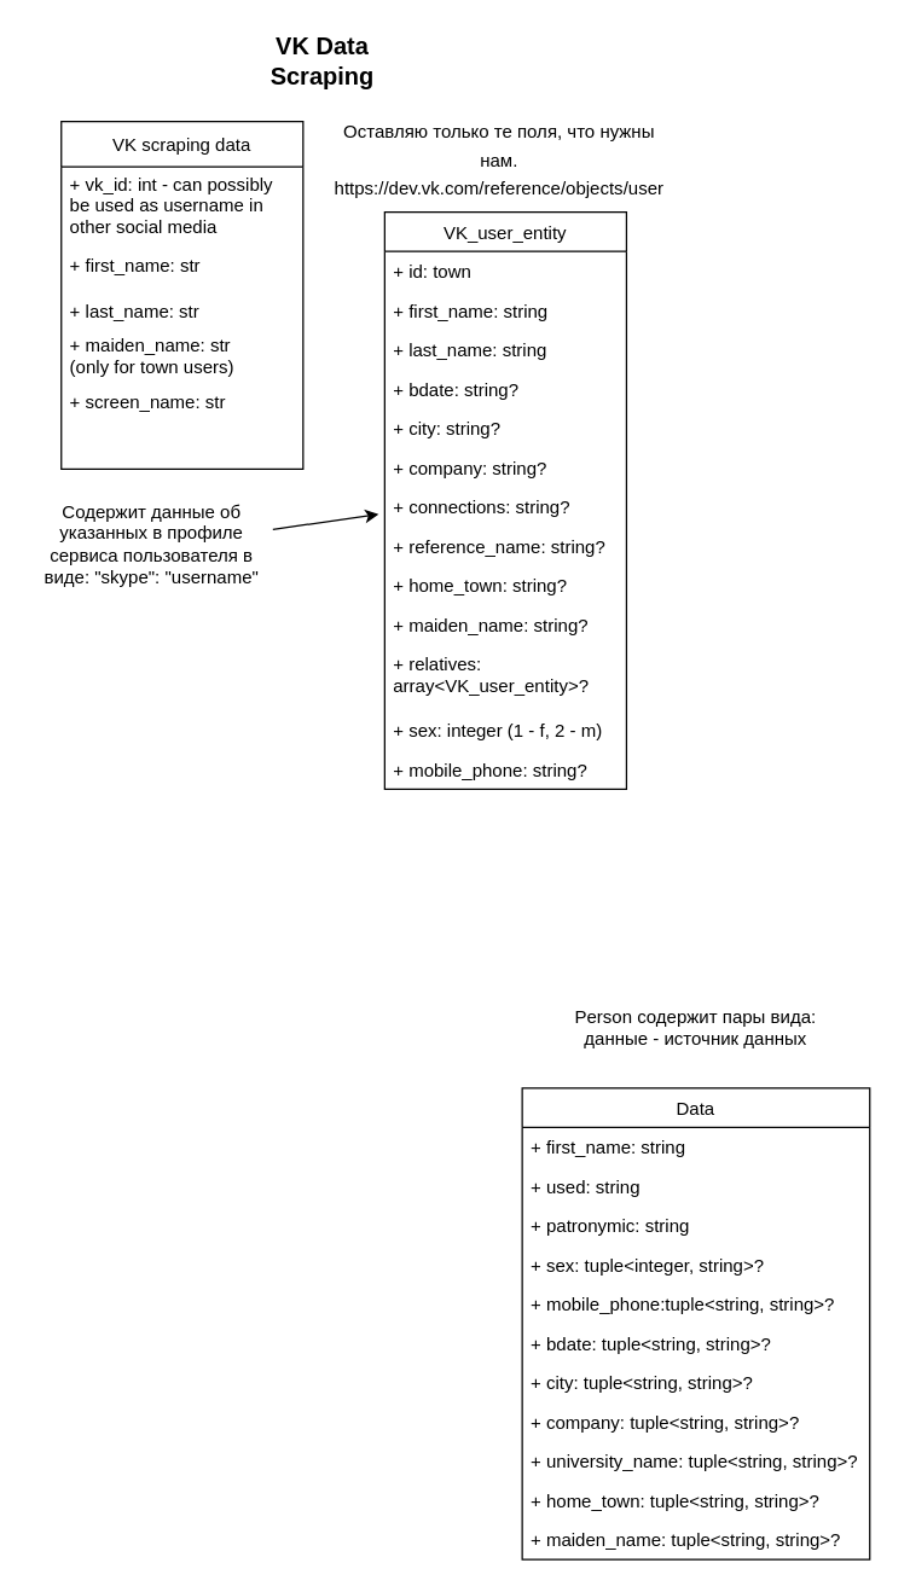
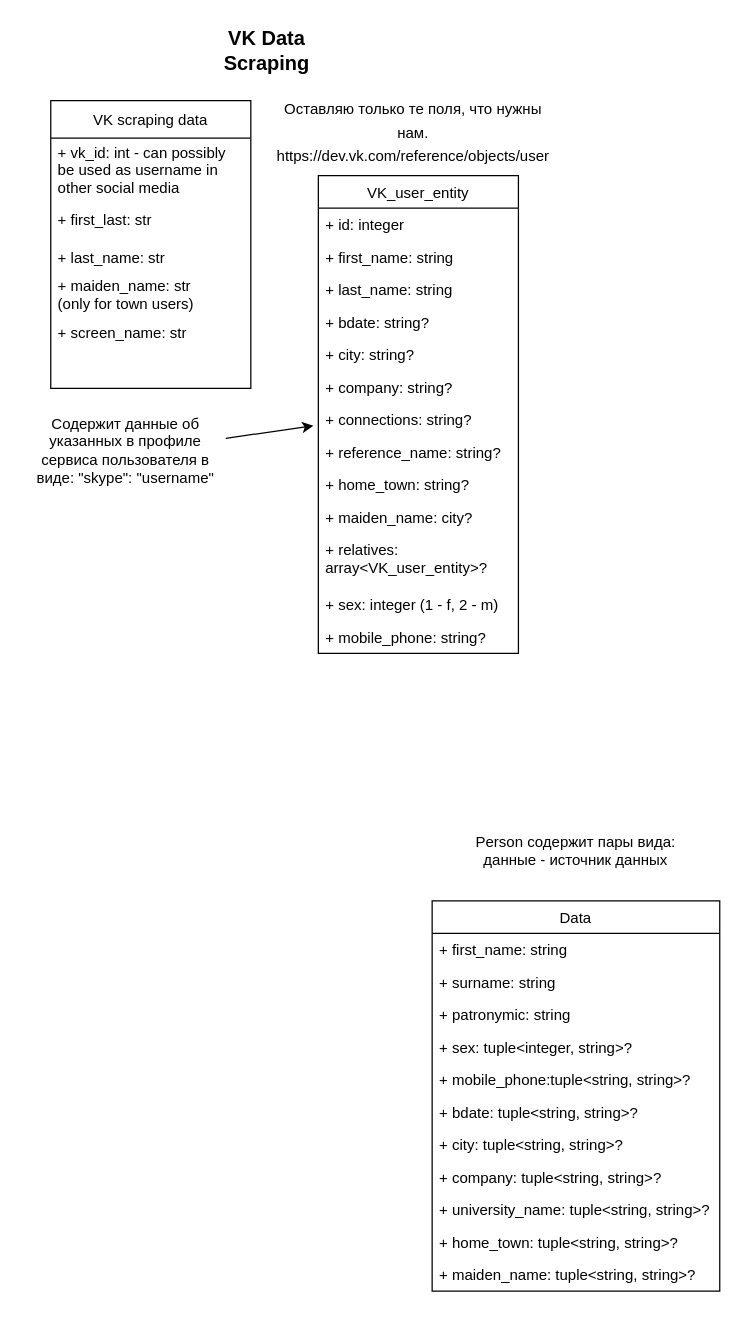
- <mxCell id="16" value="+ first_name: str" style="text;strokeColor=none;fillColor=none;align=left;verticalAlign=middle;spacingLeft=4;spacingRight=4;overflow=hidden;points=[[0,0.5],[1,0.5]];portConstraint=eastwest;rotatable=0;" vertex="1" parent="14"><mxGeometry y="80" width="160" height="30" as="geometry" /></mxCell>
+ <mxCell id="16" value="+ first_last: str" style="text;strokeColor=none;fillColor=none;align=left;verticalAlign=middle;spacingLeft=4;spacingRight=4;overflow=hidden;points=[[0,0.5],[1,0.5]];portConstraint=eastwest;rotatable=0;" vertex="1" parent="14"><mxGeometry y="80" width="160" height="30" as="geometry" /></mxCell>
- <mxCell id="22" value="+ id: town" style="text;strokeColor=none;fillColor=none;align=left;verticalAlign=top;spacingLeft=4;spacingRight=4;overflow=hidden;rotatable=0;points=[[0,0.5],[1,0.5]];portConstraint=eastwest;" vertex="1" parent="21"><mxGeometry y="26" width="160" height="26" as="geometry" /></mxCell>
+ <mxCell id="22" value="+ id: integer" style="text;strokeColor=none;fillColor=none;align=left;verticalAlign=top;spacingLeft=4;spacingRight=4;overflow=hidden;rotatable=0;points=[[0,0.5],[1,0.5]];portConstraint=eastwest;" vertex="1" parent="21"><mxGeometry y="26" width="160" height="26" as="geometry" /></mxCell>
- <mxCell id="31" value="+ maiden_name: string?" style="text;strokeColor=none;fillColor=none;align=left;verticalAlign=top;spacingLeft=4;spacingRight=4;overflow=hidden;rotatable=0;points=[[0,0.5],[1,0.5]];portConstraint=eastwest;" vertex="1" parent="21"><mxGeometry y="260" width="160" height="26" as="geometry" /></mxCell>
+ <mxCell id="31" value="+ maiden_name: city?" style="text;strokeColor=none;fillColor=none;align=left;verticalAlign=top;spacingLeft=4;spacingRight=4;overflow=hidden;rotatable=0;points=[[0,0.5],[1,0.5]];portConstraint=eastwest;" vertex="1" parent="21"><mxGeometry y="260" width="160" height="26" as="geometry" /></mxCell>
- <mxCell id="4" value="+ used: string&#10;" style="text;strokeColor=none;fillColor=none;align=left;verticalAlign=top;spacingLeft=4;spacingRight=4;overflow=hidden;rotatable=0;points=[[0,0.5],[1,0.5]];portConstraint=eastwest;" vertex="1" parent="2"><mxGeometry y="52" width="230" height="26" as="geometry" /></mxCell>
+ <mxCell id="4" value="+ surname: string&#10;" style="text;strokeColor=none;fillColor=none;align=left;verticalAlign=top;spacingLeft=4;spacingRight=4;overflow=hidden;rotatable=0;points=[[0,0.5],[1,0.5]];portConstraint=eastwest;" vertex="1" parent="2"><mxGeometry y="52" width="230" height="26" as="geometry" /></mxCell>
